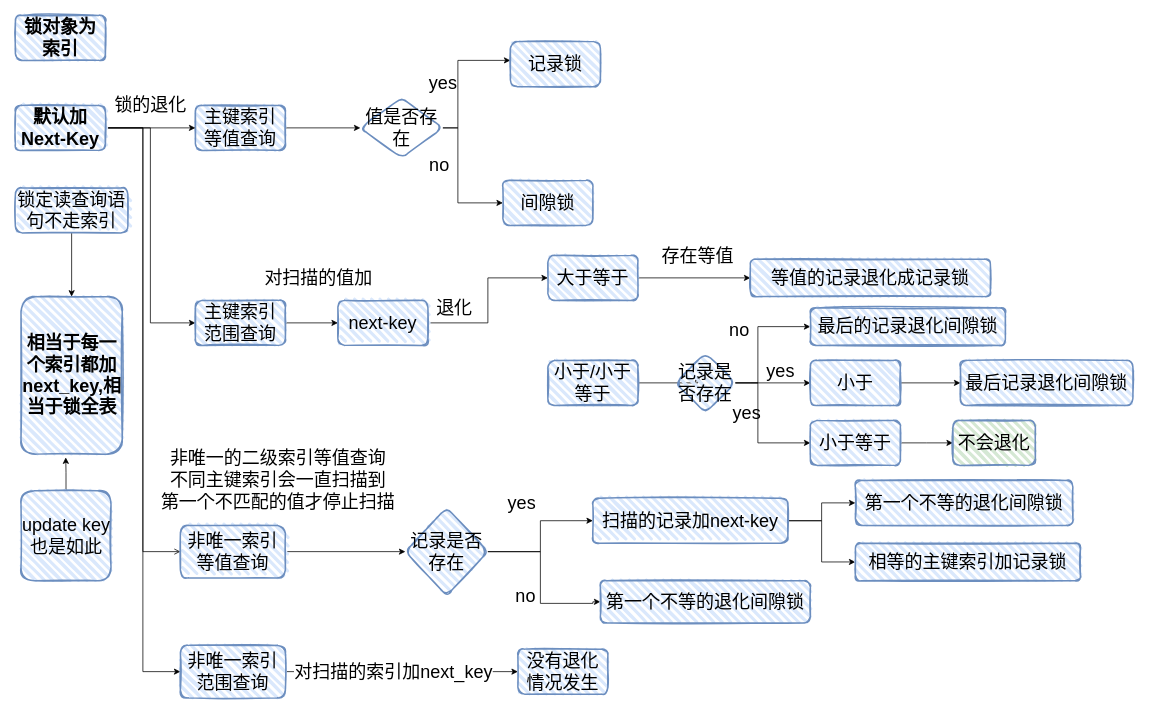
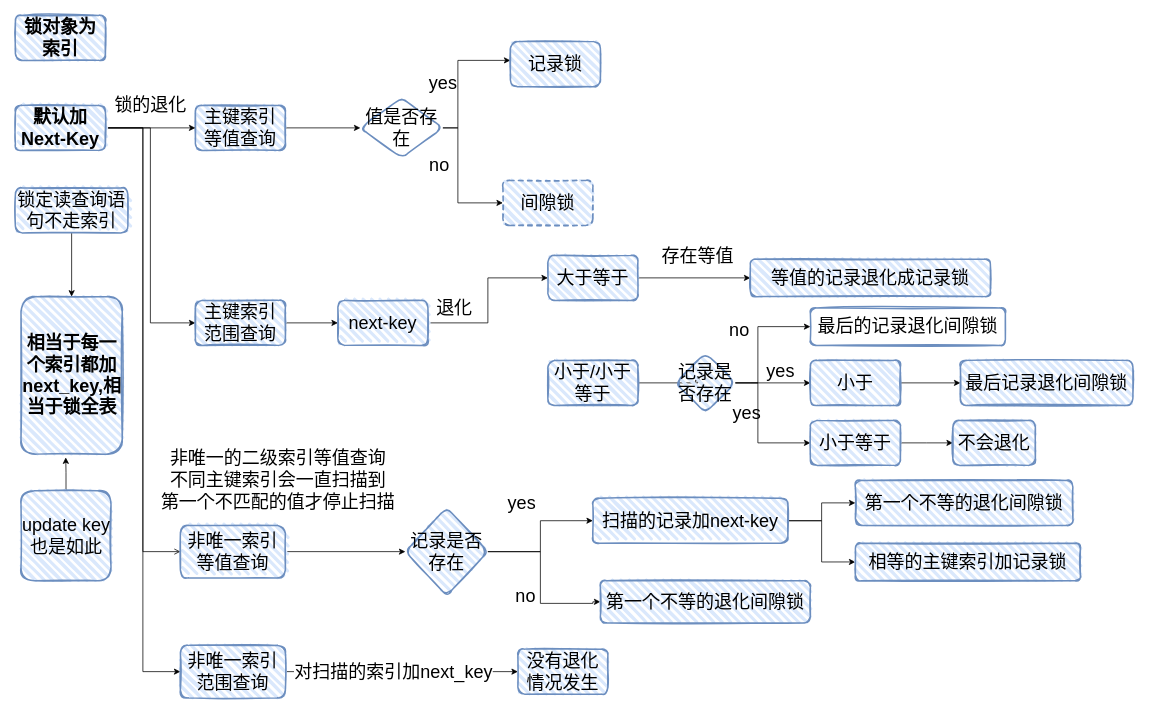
- <mxCell id="16" value="间隙锁" style="whiteSpace=wrap;html=1;rounded=1;glass=0;sketch=1;fillWeight=4;hachureGap=8;hachureAngle=45;strokeColor=#6c8ebf;strokeWidth=2;fontFamily=Helvetica;fontSize=24;fontColor=default;fillColor=#dae8fc;" parent="1" vertex="1"><mxGeometry x="670" y="240" width="120" height="60" as="geometry" /></mxCell>
+ <mxCell id="16" value="间隙锁" style="whiteSpace=wrap;html=1;rounded=1;glass=0;sketch=1;fillWeight=4;hachureGap=8;hachureAngle=45;strokeColor=#6c8ebf;strokeWidth=2;fontFamily=Helvetica;fontSize=24;fontColor=default;fillColor=#dae8fc;dashed=1;" parent="1" vertex="1"><mxGeometry x="670" y="240" width="120" height="60" as="geometry" /></mxCell>
- <mxCell id="22" value="对扫描的值加" style="text;html=1;align=center;verticalAlign=middle;resizable=0;points=[];autosize=1;strokeColor=none;fillColor=none;fontSize=24;fontFamily=Helvetica;fontColor=default;" parent="1" vertex="1"><mxGeometry x="339" y="350" width="170" height="40" as="geometry" /></mxCell>
- <mxCell id="34" value="最后的记录退化间隙锁" style="whiteSpace=wrap;html=1;rounded=1;glass=0;sketch=1;fillWeight=4;hachureGap=8;hachureAngle=45;strokeColor=#6c8ebf;strokeWidth=2;fontFamily=Helvetica;fontSize=24;fontColor=default;fillColor=#dae8fc;" parent="1" vertex="1"><mxGeometry x="1080" y="410" width="260" height="50" as="geometry" /></mxCell>
+ <mxCell id="34" value="最后的记录退化间隙锁" style="whiteSpace=wrap;html=1;rounded=1;glass=0;sketch=1;fillWeight=4;hachureGap=8;hachureAngle=45;strokeColor=#6c8ebf;strokeWidth=2;fontFamily=Helvetica;fontSize=24;fontColor=default;fillColor=#ffffff;" parent="1" vertex="1"><mxGeometry x="1080" y="410" width="260" height="50" as="geometry" /></mxCell>
- <mxCell id="66" value="不会退化" style="whiteSpace=wrap;html=1;rounded=1;glass=0;sketch=1;fillWeight=4;hachureGap=8;hachureAngle=45;strokeColor=#6c8ebf;strokeWidth=2;fontFamily=Helvetica;fontSize=24;fontColor=default;fillColor=#d5e8d4;" vertex="1" parent="1"><mxGeometry x="1270" y="560" width="110" height="60" as="geometry" /></mxCell>
+ <mxCell id="66" value="不会退化" style="whiteSpace=wrap;html=1;rounded=1;glass=0;sketch=1;fillWeight=4;hachureGap=8;hachureAngle=45;strokeColor=#6c8ebf;strokeWidth=2;fontFamily=Helvetica;fontSize=24;fontColor=default;fillColor=#dae8fc;" vertex="1" parent="1"><mxGeometry x="1270" y="560" width="110" height="60" as="geometry" /></mxCell>
